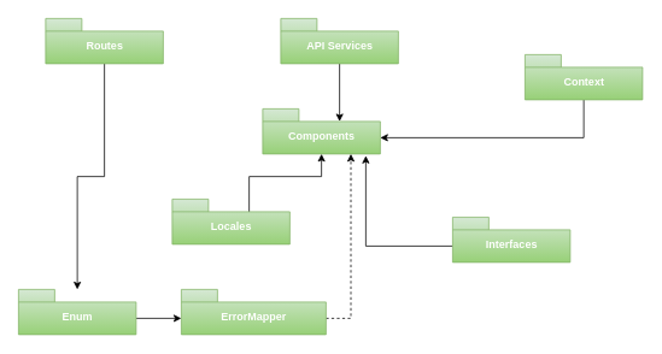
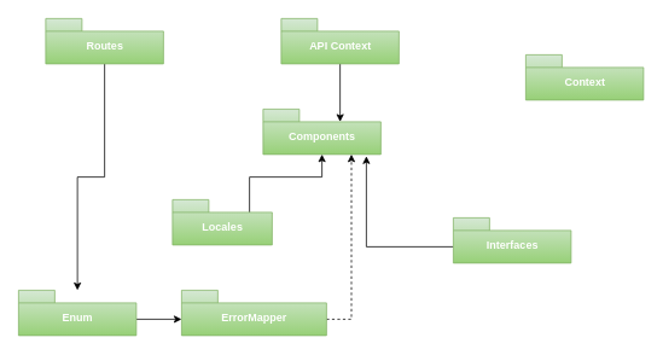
- <mxCell id="12" value="&lt;font color=&quot;#ffffff&quot;&gt;API Services&lt;/font&gt;" style="shape=folder;fontStyle=1;spacingTop=10;tabWidth=40;tabHeight=14;tabPosition=left;html=1;fillColor=#d5e8d4;gradientColor=#97d077;strokeColor=#82b366;" vertex="1" parent="1"><mxGeometry x="310" y="20" width="130" height="50" as="geometry" /></mxCell>
+ <mxCell id="12" value="&lt;font color=&quot;#ffffff&quot;&gt;API Context&lt;/font&gt;" style="shape=folder;fontStyle=1;spacingTop=10;tabWidth=40;tabHeight=14;tabPosition=left;html=1;fillColor=#d5e8d4;gradientColor=#97d077;strokeColor=#82b366;" vertex="1" parent="1"><mxGeometry x="310" y="20" width="130" height="50" as="geometry" /></mxCell>
- <mxCell id="3" style="edgeStyle=orthogonalEdgeStyle;rounded=0;orthogonalLoop=1;jettySize=auto;html=1;exitX=0.5;exitY=1;exitDx=0;exitDy=0;exitPerimeter=0;entryX=0;entryY=0;entryDx=130;entryDy=32;entryPerimeter=0;fontColor=#FFFFFF;" edge="1" parent="1" source="4" target="2"><mxGeometry relative="1" as="geometry" /></mxCell>
- <mxCell id="8" value="&lt;font color=&quot;#ffffff&quot;&gt;Locales&lt;/font&gt;" style="shape=folder;fontStyle=1;spacingTop=10;tabWidth=40;tabHeight=14;tabPosition=left;html=1;fillColor=#d5e8d4;gradientColor=#97d077;strokeColor=#82b366;" vertex="1" parent="1"><mxGeometry x="190" y="220" width="130" height="50" as="geometry" /></mxCell>
+ <mxCell id="8" value="&lt;font color=&quot;#ffffff&quot;&gt;Locales&lt;/font&gt;" style="shape=folder;fontStyle=1;spacingTop=10;tabWidth=40;tabHeight=14;tabPosition=left;html=1;fillColor=#d5e8d4;gradientColor=#97d077;strokeColor=#82b366;" vertex="1" parent="1"><mxGeometry x="190" y="220" width="110" height="50" as="geometry" /></mxCell>
